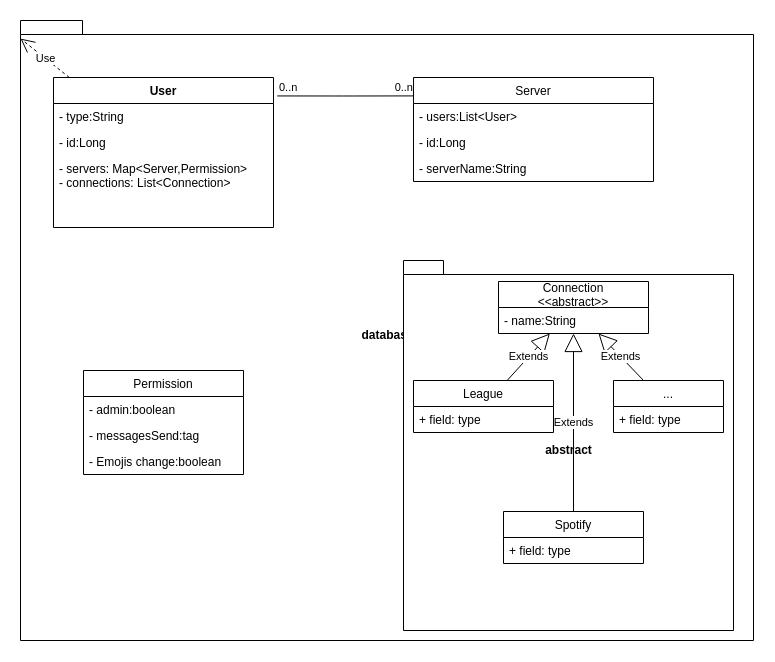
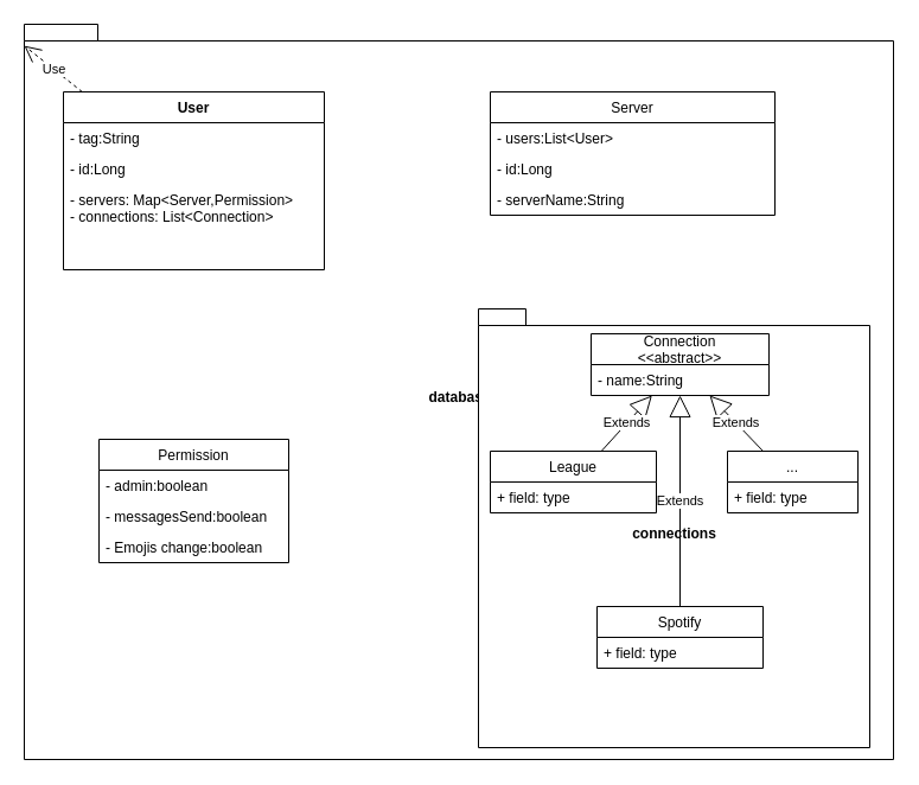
- <mxCell id="3" value="" style="endArrow=none;html=1;edgeStyle=orthogonalEdgeStyle;entryX=-0.002;entryY=0.177;entryDx=0;entryDy=0;entryPerimeter=0;exitX=1.017;exitY=0.123;exitDx=0;exitDy=0;exitPerimeter=0;" parent="1" source="11" target="15" edge="1"><mxGeometry relative="1" as="geometry"><mxPoint x="-70" y="80" as="sourcePoint" /><mxPoint x="90" y="80" as="targetPoint" /></mxGeometry></mxCell>
- <mxCell id="4" value="0..n" style="edgeLabel;resizable=0;html=1;align=left;verticalAlign=bottom;" parent="3" connectable="0" vertex="1"><mxGeometry x="-1" relative="1" as="geometry" /></mxCell>
- <mxCell id="5" value="0..n" style="edgeLabel;resizable=0;html=1;align=right;verticalAlign=bottom;" parent="3" connectable="0" vertex="1"><mxGeometry x="1" relative="1" as="geometry" /></mxCell>
- <mxCell id="12" value="- type:String" style="text;strokeColor=none;fillColor=none;align=left;verticalAlign=top;spacingLeft=4;spacingRight=4;overflow=hidden;rotatable=0;points=[[0,0.5],[1,0.5]];portConstraint=eastwest;" parent="11" vertex="1"><mxGeometry y="26" width="220" height="26" as="geometry" /></mxCell>
+ <mxCell id="12" value="- tag:String" style="text;strokeColor=none;fillColor=none;align=left;verticalAlign=top;spacingLeft=4;spacingRight=4;overflow=hidden;rotatable=0;points=[[0,0.5],[1,0.5]];portConstraint=eastwest;" parent="11" vertex="1"><mxGeometry y="26" width="220" height="26" as="geometry" /></mxCell>
- <mxCell id="21" value="- messagesSend:tag" style="text;strokeColor=none;fillColor=none;align=left;verticalAlign=top;spacingLeft=4;spacingRight=4;overflow=hidden;rotatable=0;points=[[0,0.5],[1,0.5]];portConstraint=eastwest;" parent="19" vertex="1"><mxGeometry y="52" width="160" height="26" as="geometry" /></mxCell>
+ <mxCell id="21" value="- messagesSend:boolean" style="text;strokeColor=none;fillColor=none;align=left;verticalAlign=top;spacingLeft=4;spacingRight=4;overflow=hidden;rotatable=0;points=[[0,0.5],[1,0.5]];portConstraint=eastwest;" parent="19" vertex="1"><mxGeometry y="52" width="160" height="26" as="geometry" /></mxCell>
- <mxCell id="7" value="abstract" style="shape=folder;fontStyle=1;spacingTop=10;tabWidth=40;tabHeight=14;tabPosition=left;html=1;" parent="1" vertex="1"><mxGeometry x="403" y="260" width="330" height="370" as="geometry" /></mxCell>
+ <mxCell id="7" value="connections" style="shape=folder;fontStyle=1;spacingTop=10;tabWidth=40;tabHeight=14;tabPosition=left;html=1;" parent="1" vertex="1"><mxGeometry x="403" y="260" width="330" height="370" as="geometry" /></mxCell>
